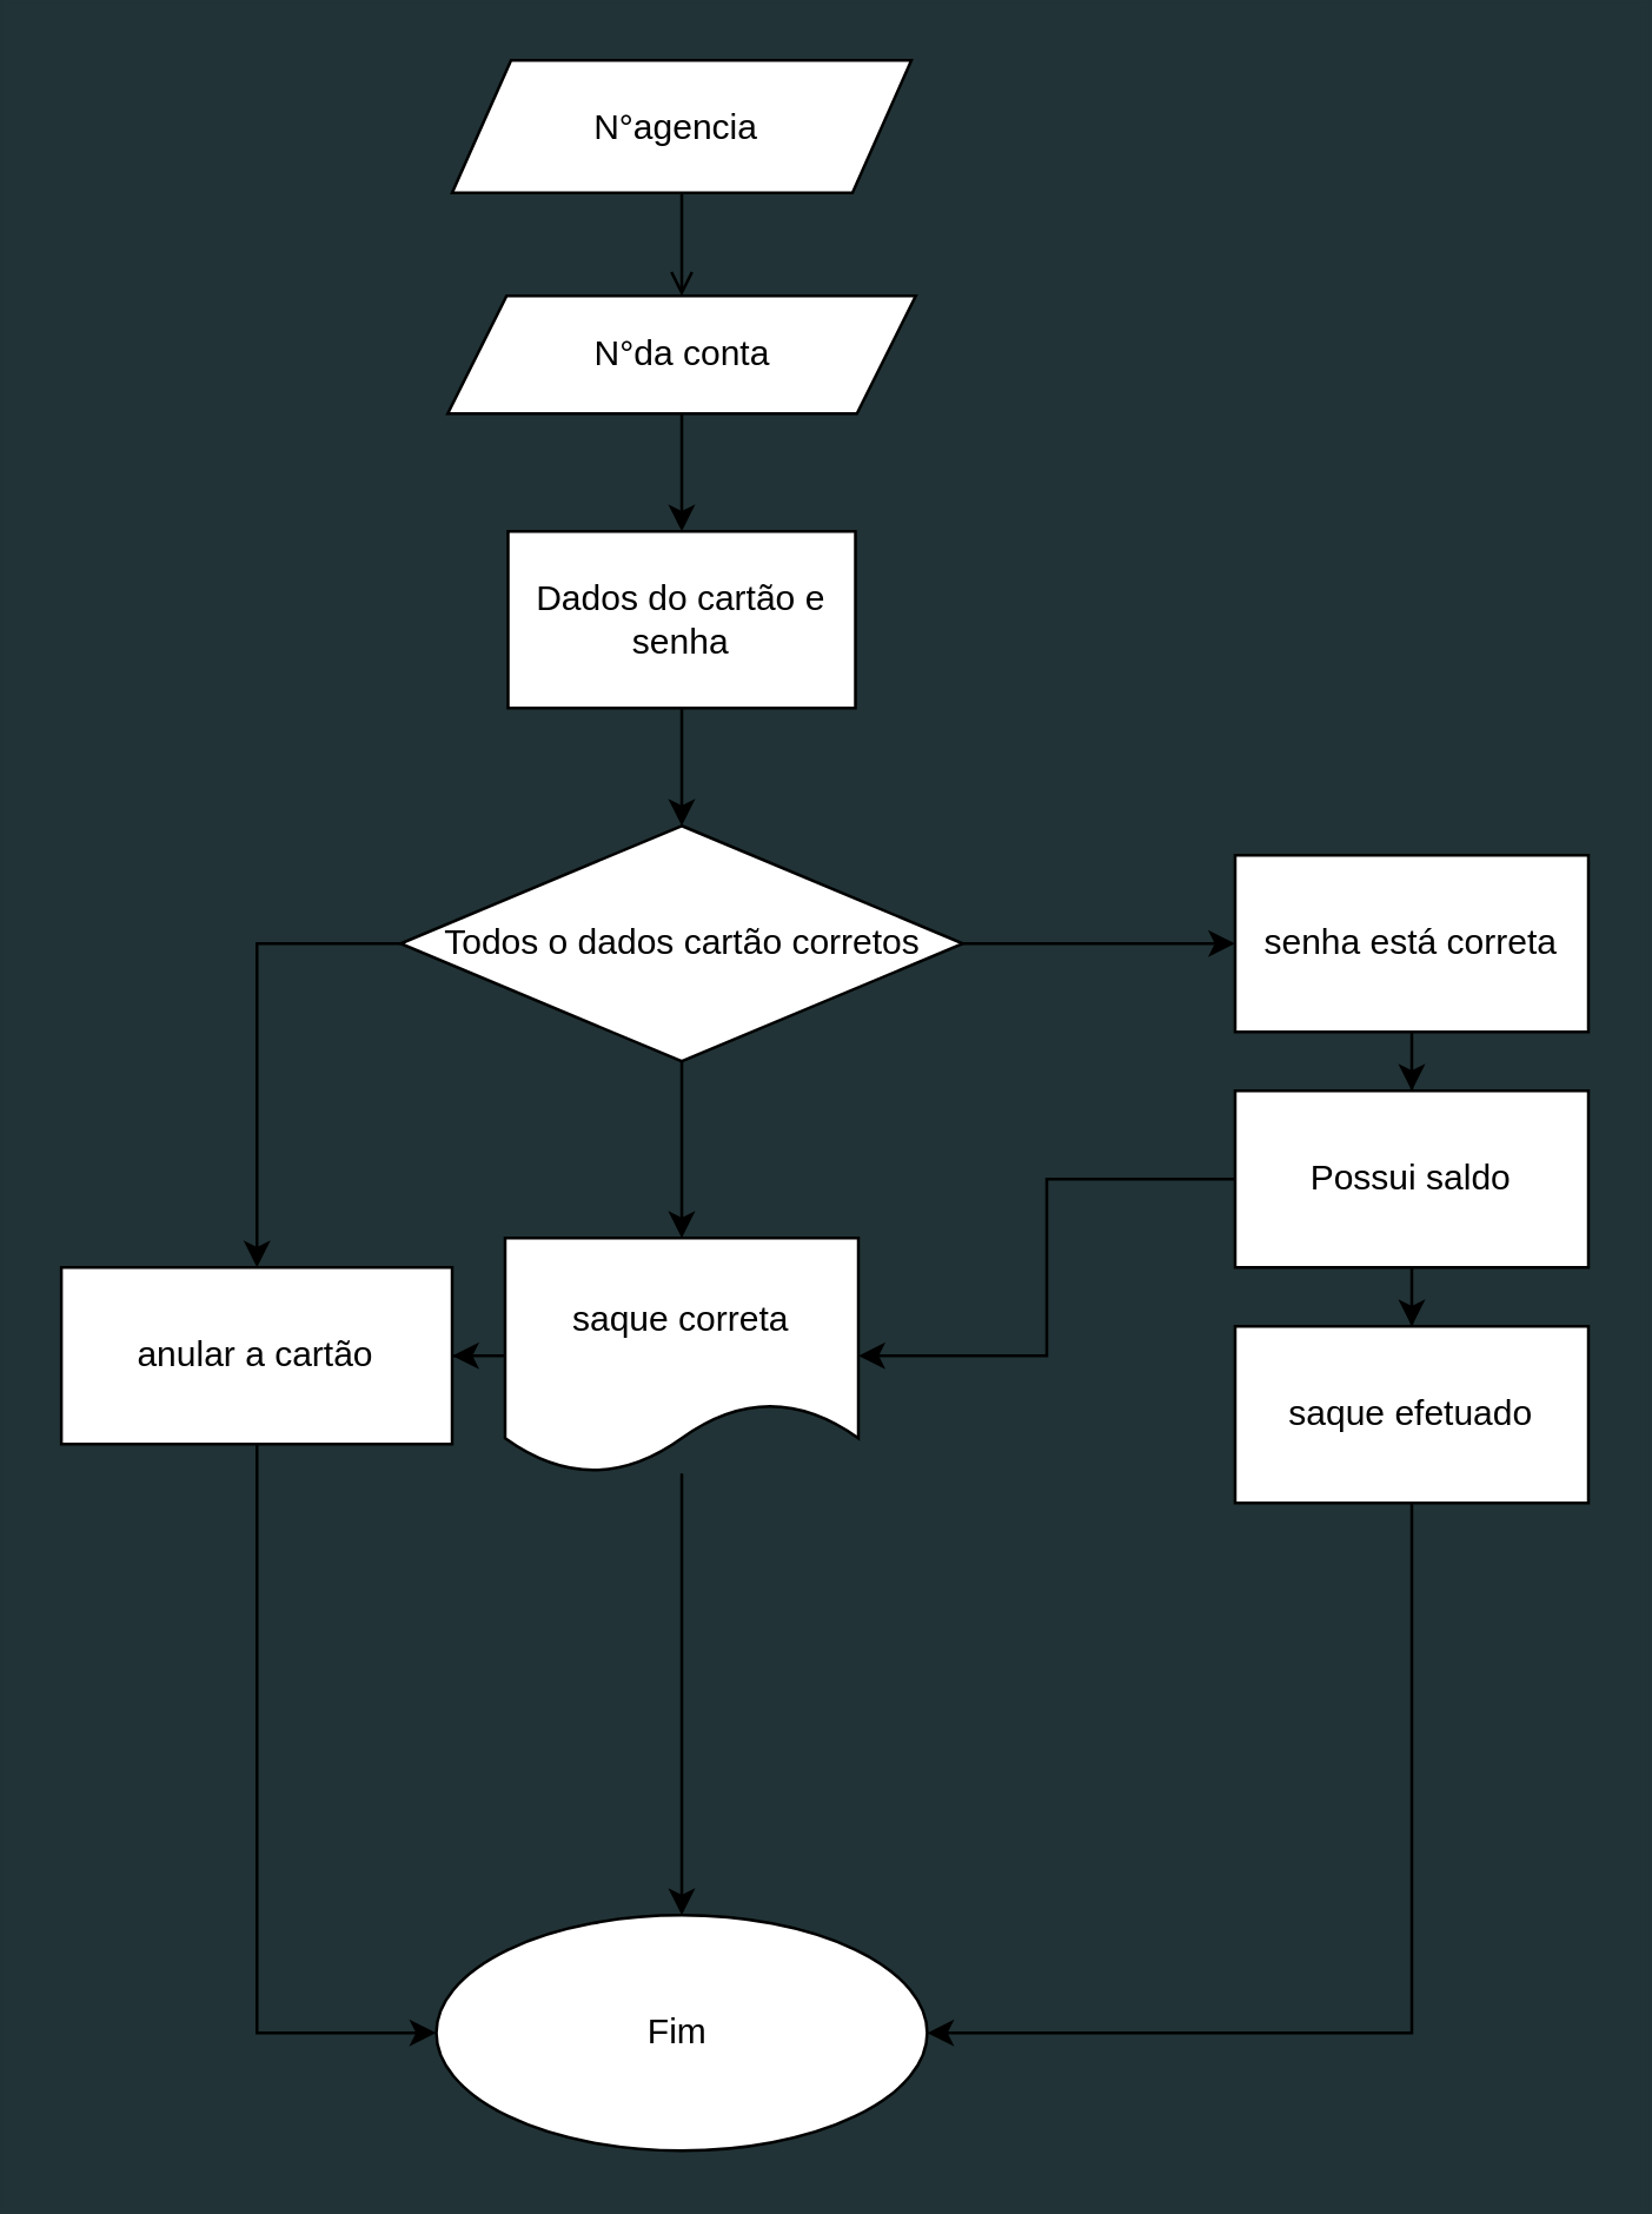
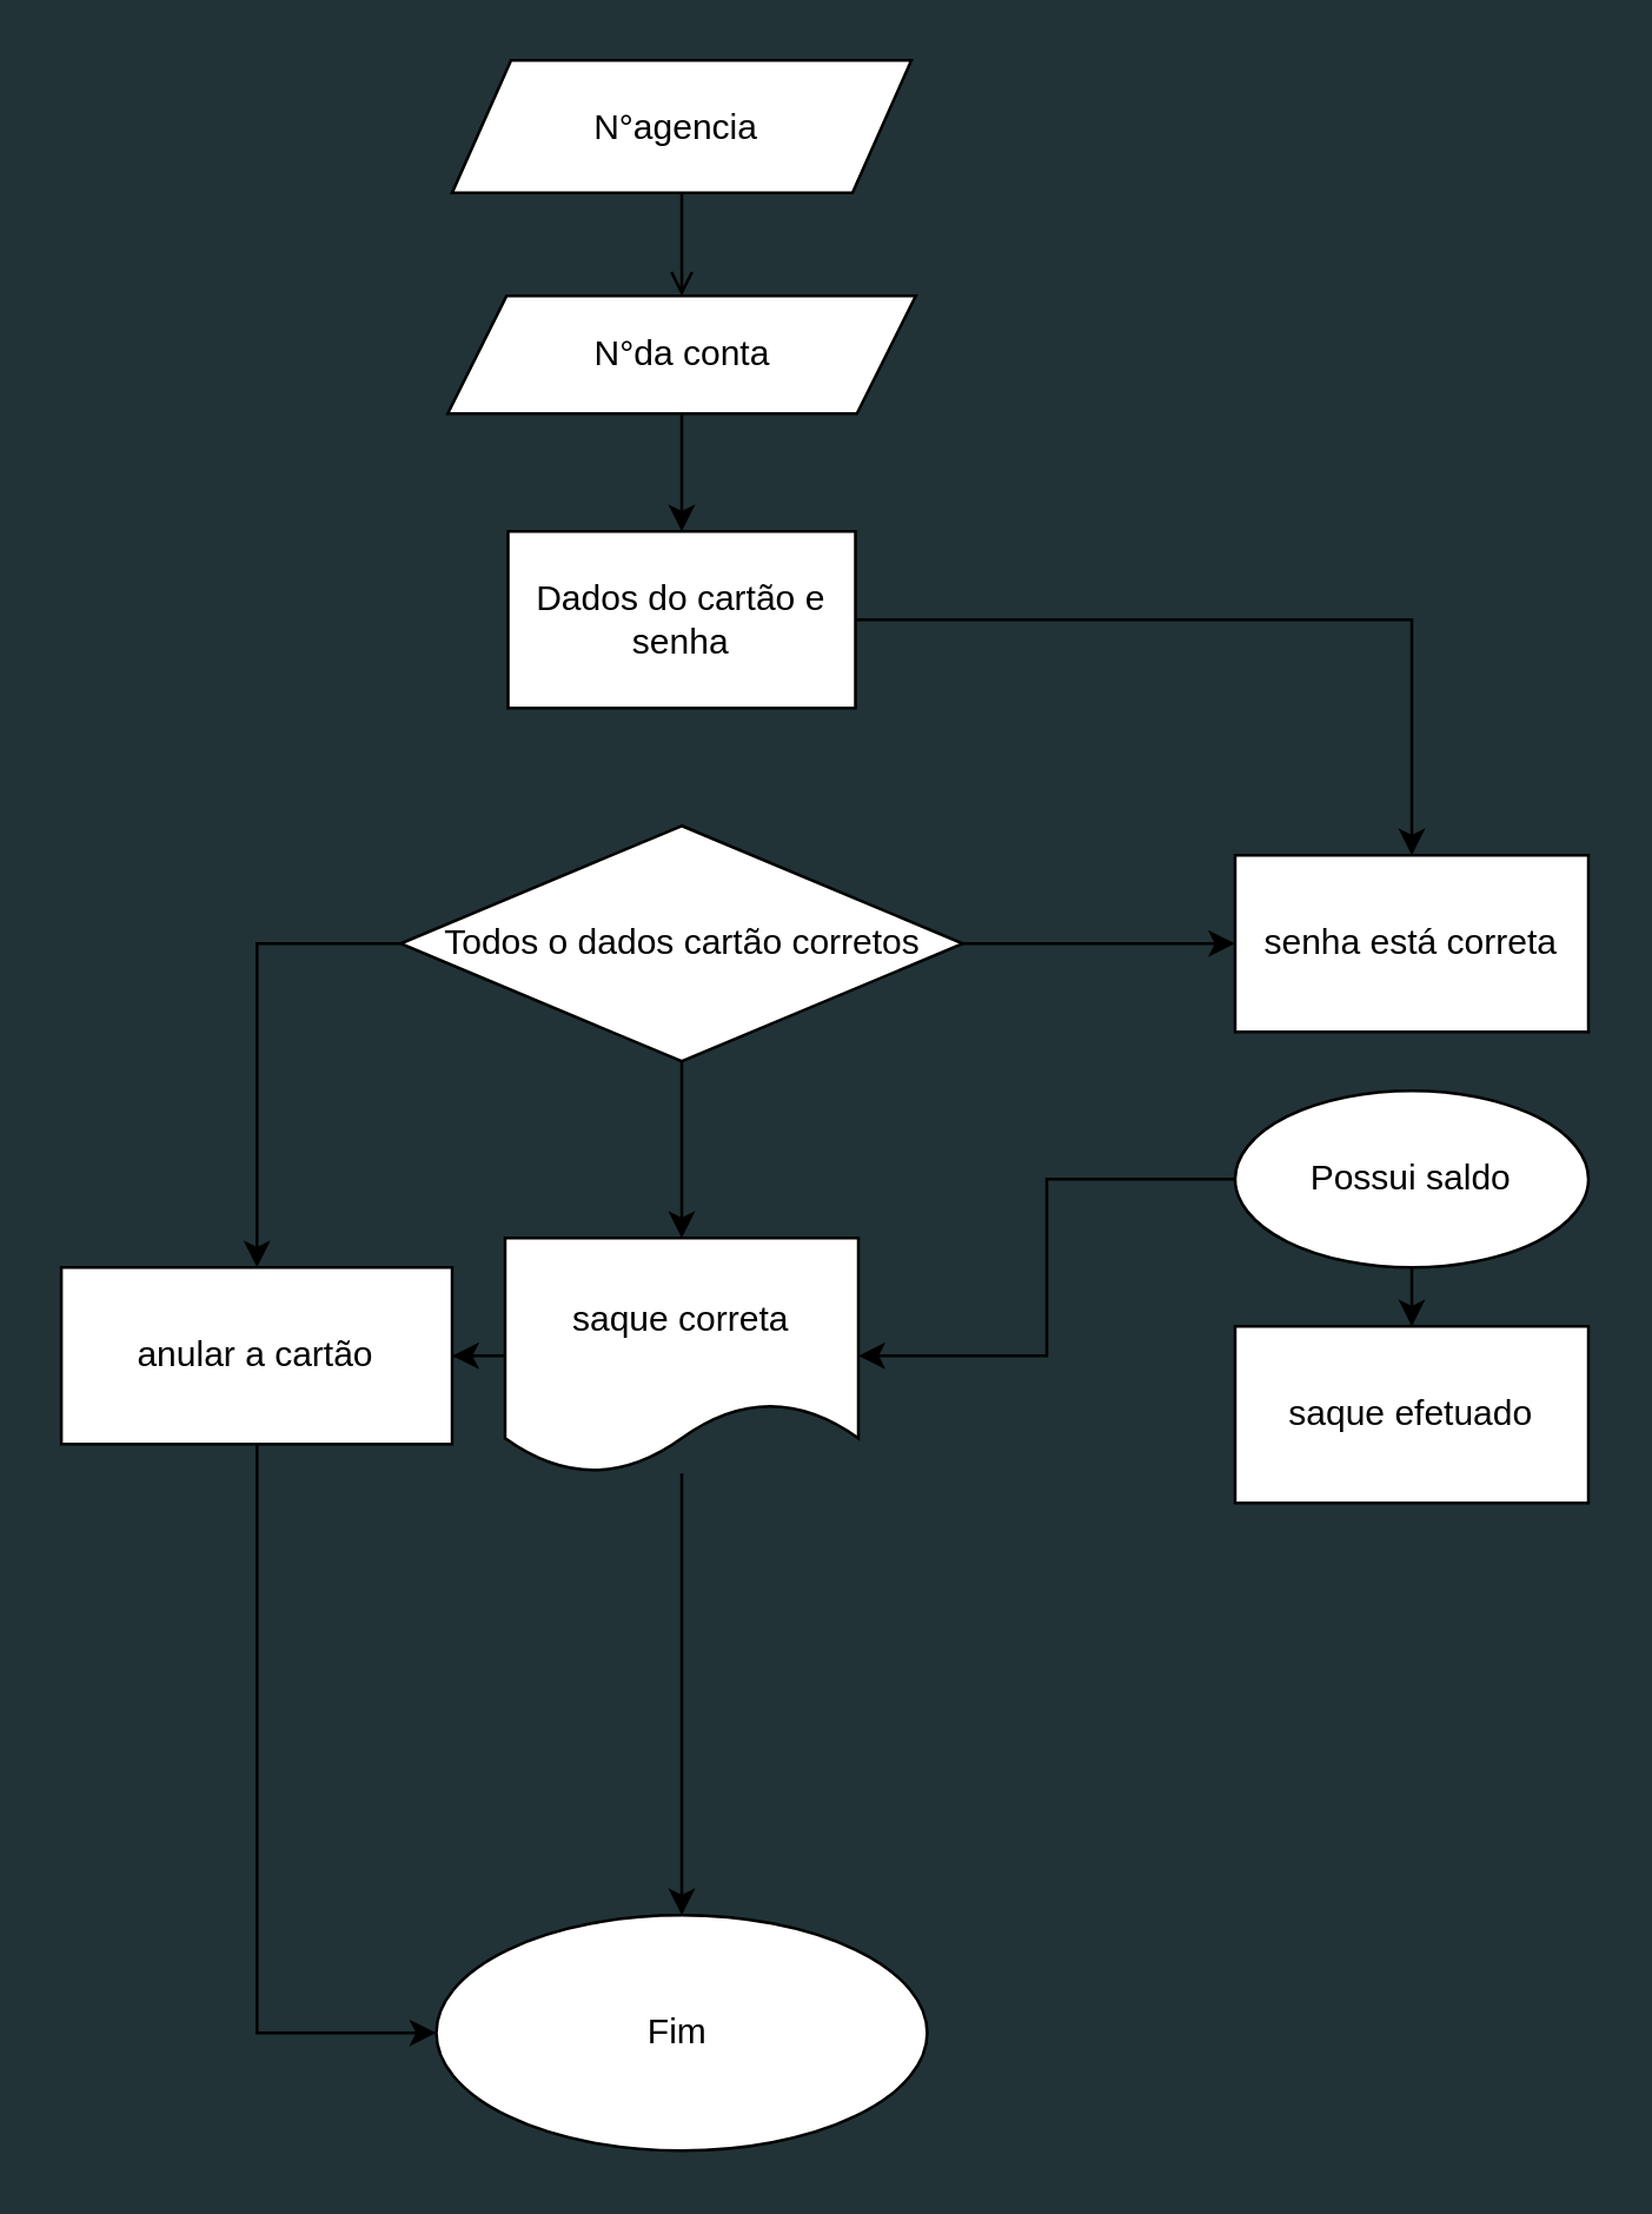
- <mxCell id="6" value="" style="edgeStyle=orthogonalEdgeStyle;rounded=0;orthogonalLoop=1;jettySize=auto;html=1;" parent="1" source="7" target="11" edge="1"><mxGeometry relative="1" as="geometry" /></mxCell>
+ <mxCell id="6" value="" style="edgeStyle=orthogonalEdgeStyle;rounded=0;orthogonalLoop=1;jettySize=auto;html=1;" parent="1" source="7" target="19" edge="1"><mxGeometry relative="1" as="geometry" /></mxCell>
- <mxCell id="18" value="" style="edgeStyle=orthogonalEdgeStyle;rounded=0;orthogonalLoop=1;jettySize=auto;html=1;" parent="1" source="19" target="22" edge="1"><mxGeometry relative="1" as="geometry" /></mxCell>
- <mxCell id="22" value="Possui saldo" style="whiteSpace=wrap;html=1;rounded=0;" parent="1" vertex="1"><mxGeometry x="419" y="370" width="120" height="60" as="geometry" /></mxCell>
+ <mxCell id="22" value="Possui saldo" style="ellipse;whiteSpace=wrap;html=1;" parent="1" vertex="1"><mxGeometry x="419" y="370" width="120" height="60" as="geometry" /></mxCell>
- <mxCell id="23" style="edgeStyle=orthogonalEdgeStyle;rounded=0;orthogonalLoop=1;jettySize=auto;html=1;exitX=0.5;exitY=1;exitDx=0;exitDy=0;entryX=1;entryY=0.5;entryDx=0;entryDy=0;" parent="1" source="24" target="15" edge="1"><mxGeometry relative="1" as="geometry"><mxPoint x="479" y="653" as="targetPoint" /><Array as="points"><mxPoint x="479" y="690" /></Array></mxGeometry></mxCell>
